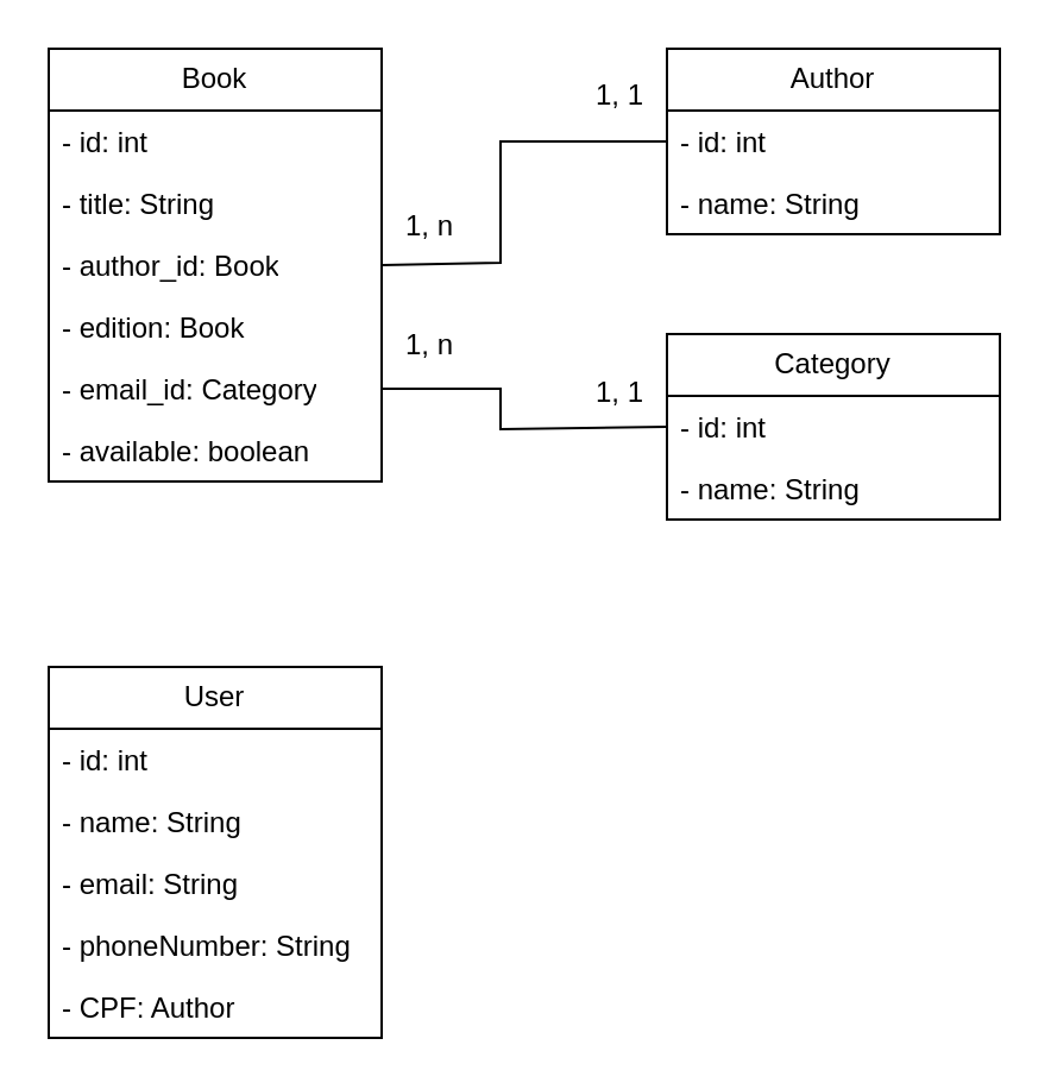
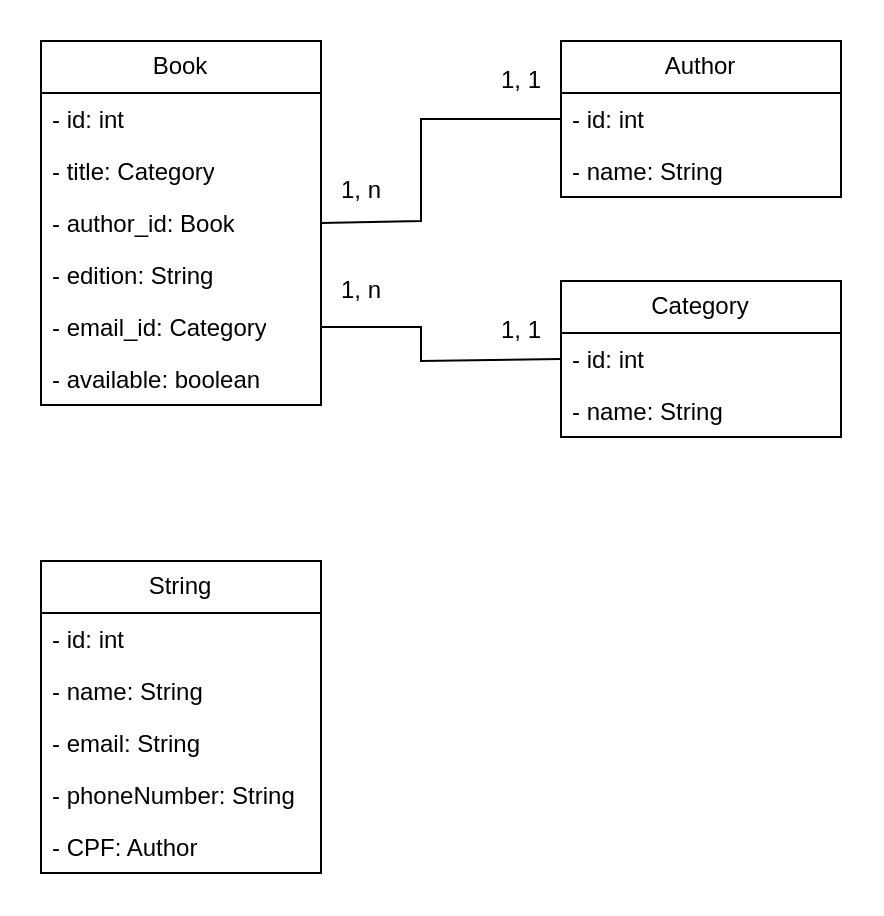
- <mxCell id="4" value="- title: String" style="text;strokeColor=none;fillColor=none;align=left;verticalAlign=top;spacingLeft=4;spacingRight=4;overflow=hidden;rotatable=0;points=[[0,0.5],[1,0.5]];portConstraint=eastwest;whiteSpace=wrap;html=1;" vertex="1" parent="2"><mxGeometry y="52" width="140" height="26" as="geometry" /></mxCell>
+ <mxCell id="4" value="- title: Category" style="text;strokeColor=none;fillColor=none;align=left;verticalAlign=top;spacingLeft=4;spacingRight=4;overflow=hidden;rotatable=0;points=[[0,0.5],[1,0.5]];portConstraint=eastwest;whiteSpace=wrap;html=1;" vertex="1" parent="2"><mxGeometry y="52" width="140" height="26" as="geometry" /></mxCell>
- <mxCell id="6" value="- edition: Book" style="text;strokeColor=none;fillColor=none;align=left;verticalAlign=top;spacingLeft=4;spacingRight=4;overflow=hidden;rotatable=0;points=[[0,0.5],[1,0.5]];portConstraint=eastwest;whiteSpace=wrap;html=1;" vertex="1" parent="2"><mxGeometry y="104" width="140" height="26" as="geometry" /></mxCell>
+ <mxCell id="6" value="- edition: String" style="text;strokeColor=none;fillColor=none;align=left;verticalAlign=top;spacingLeft=4;spacingRight=4;overflow=hidden;rotatable=0;points=[[0,0.5],[1,0.5]];portConstraint=eastwest;whiteSpace=wrap;html=1;" vertex="1" parent="2"><mxGeometry y="104" width="140" height="26" as="geometry" /></mxCell>
- <mxCell id="12" value="User" style="swimlane;fontStyle=0;childLayout=stackLayout;horizontal=1;startSize=26;fillColor=none;horizontalStack=0;resizeParent=1;resizeParentMax=0;resizeLast=0;collapsible=1;marginBottom=0;whiteSpace=wrap;html=1;" vertex="1" parent="1"><mxGeometry x="20" y="280" width="140" height="156" as="geometry" /></mxCell>
+ <mxCell id="12" value="String" style="swimlane;fontStyle=0;childLayout=stackLayout;horizontal=1;startSize=26;fillColor=none;horizontalStack=0;resizeParent=1;resizeParentMax=0;resizeLast=0;collapsible=1;marginBottom=0;whiteSpace=wrap;html=1;" vertex="1" parent="1"><mxGeometry x="20" y="280" width="140" height="156" as="geometry" /></mxCell>
